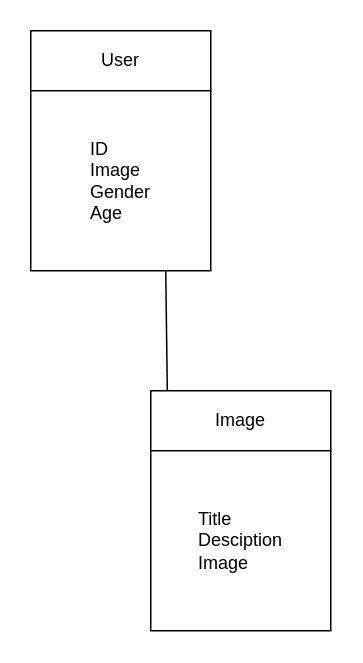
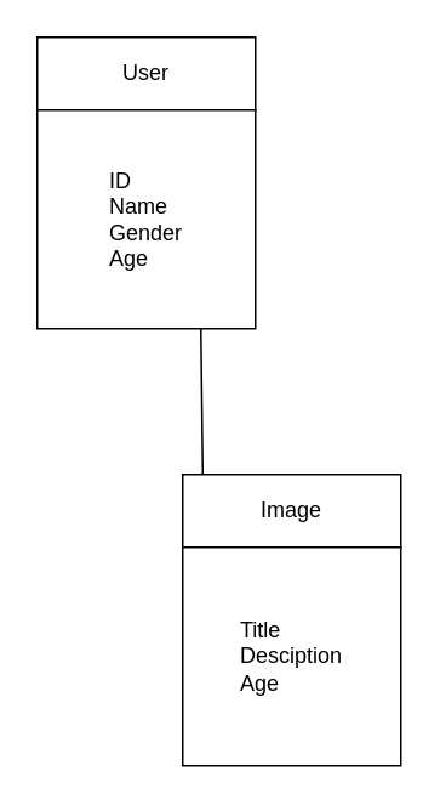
- <mxCell id="3" value="&lt;div style=&quot;text-align: justify;&quot;&gt;&lt;span style=&quot;background-color: initial;&quot;&gt;ID&lt;/span&gt;&lt;/div&gt;&lt;div style=&quot;text-align: justify;&quot;&gt;Image&lt;/div&gt;&lt;div style=&quot;text-align: justify;&quot;&gt;Gender&lt;/div&gt;&lt;div style=&quot;text-align: justify;&quot;&gt;Age&lt;/div&gt;" style="whiteSpace=wrap;html=1;aspect=fixed;" vertex="1" parent="1"><mxGeometry x="20" y="60" width="120" height="120" as="geometry" /></mxCell>
+ <mxCell id="3" value="&lt;div style=&quot;text-align: justify;&quot;&gt;&lt;span style=&quot;background-color: initial;&quot;&gt;ID&lt;/span&gt;&lt;/div&gt;&lt;div style=&quot;text-align: justify;&quot;&gt;Name&lt;/div&gt;&lt;div style=&quot;text-align: justify;&quot;&gt;Gender&lt;/div&gt;&lt;div style=&quot;text-align: justify;&quot;&gt;Age&lt;/div&gt;" style="whiteSpace=wrap;html=1;aspect=fixed;" vertex="1" parent="1"><mxGeometry x="20" y="60" width="120" height="120" as="geometry" /></mxCell>
- <mxCell id="5" value="&lt;div style=&quot;text-align: justify;&quot;&gt;&lt;span style=&quot;background-color: initial;&quot;&gt;Title&lt;/span&gt;&lt;/div&gt;&lt;div style=&quot;text-align: justify;&quot;&gt;Desciption&lt;/div&gt;&lt;div style=&quot;text-align: justify;&quot;&gt;Image&lt;/div&gt;" style="whiteSpace=wrap;html=1;aspect=fixed;align=center;" vertex="1" parent="1"><mxGeometry x="100" y="300" width="120" height="120" as="geometry" /></mxCell>
+ <mxCell id="5" value="&lt;div style=&quot;text-align: justify;&quot;&gt;&lt;span style=&quot;background-color: initial;&quot;&gt;Title&lt;/span&gt;&lt;/div&gt;&lt;div style=&quot;text-align: justify;&quot;&gt;Desciption&lt;/div&gt;&lt;div style=&quot;text-align: justify;&quot;&gt;Age&lt;/div&gt;" style="whiteSpace=wrap;html=1;aspect=fixed;align=center;" vertex="1" parent="1"><mxGeometry x="100" y="300" width="120" height="120" as="geometry" /></mxCell>
